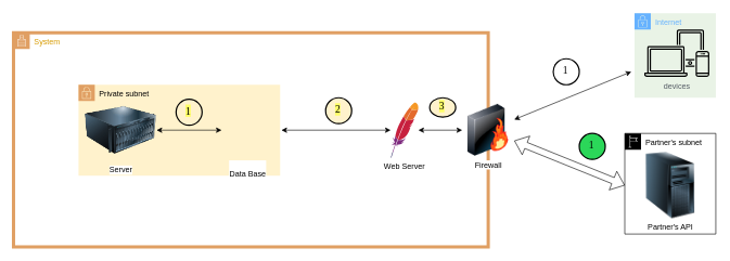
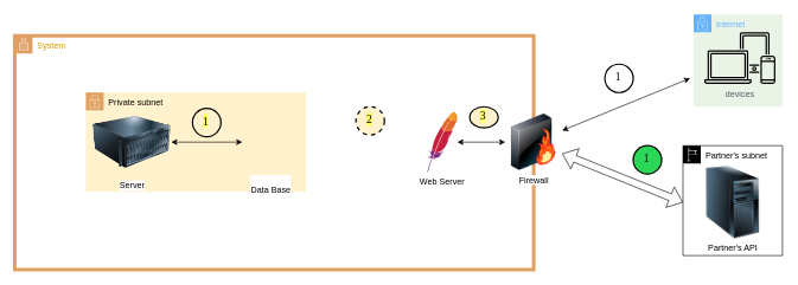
- <mxCell id="12" value="2" style="ellipse;whiteSpace=wrap;html=1;aspect=fixed;strokeWidth=2;fontFamily=Tahoma;spacingBottom=4;spacingRight=2;strokeColor=#000000;shadow=0;labelBackgroundColor=#FFFF66;sketch=0;fontSize=16;fillColor=#FFF2CC;gradientColor=none;" vertex="1" parent="4"><mxGeometry x="480" y="100" width="40" height="40" as="geometry" /></mxCell>
+ <mxCell id="12" value="2" style="ellipse;whiteSpace=wrap;html=1;aspect=fixed;strokeWidth=2;fontFamily=Tahoma;spacingBottom=4;spacingRight=2;strokeColor=#000000;shadow=0;labelBackgroundColor=#FFFF66;sketch=0;fontSize=16;fillColor=#FFF2CC;gradientColor=none;dashed=1;" vertex="1" parent="4"><mxGeometry x="480" y="100" width="40" height="40" as="geometry" /></mxCell>
- <mxCell id="6" value="" style="endArrow=classic;startArrow=classic;html=1;rounded=0;entryX=1;entryY=0.5;entryDx=0;entryDy=0;" edge="1" parent="4" source="5" target="7"><mxGeometry width="50" height="50" relative="1" as="geometry"><mxPoint x="400" y="120" as="sourcePoint" /><mxPoint x="450" y="148" as="targetPoint" /></mxGeometry></mxCell>
